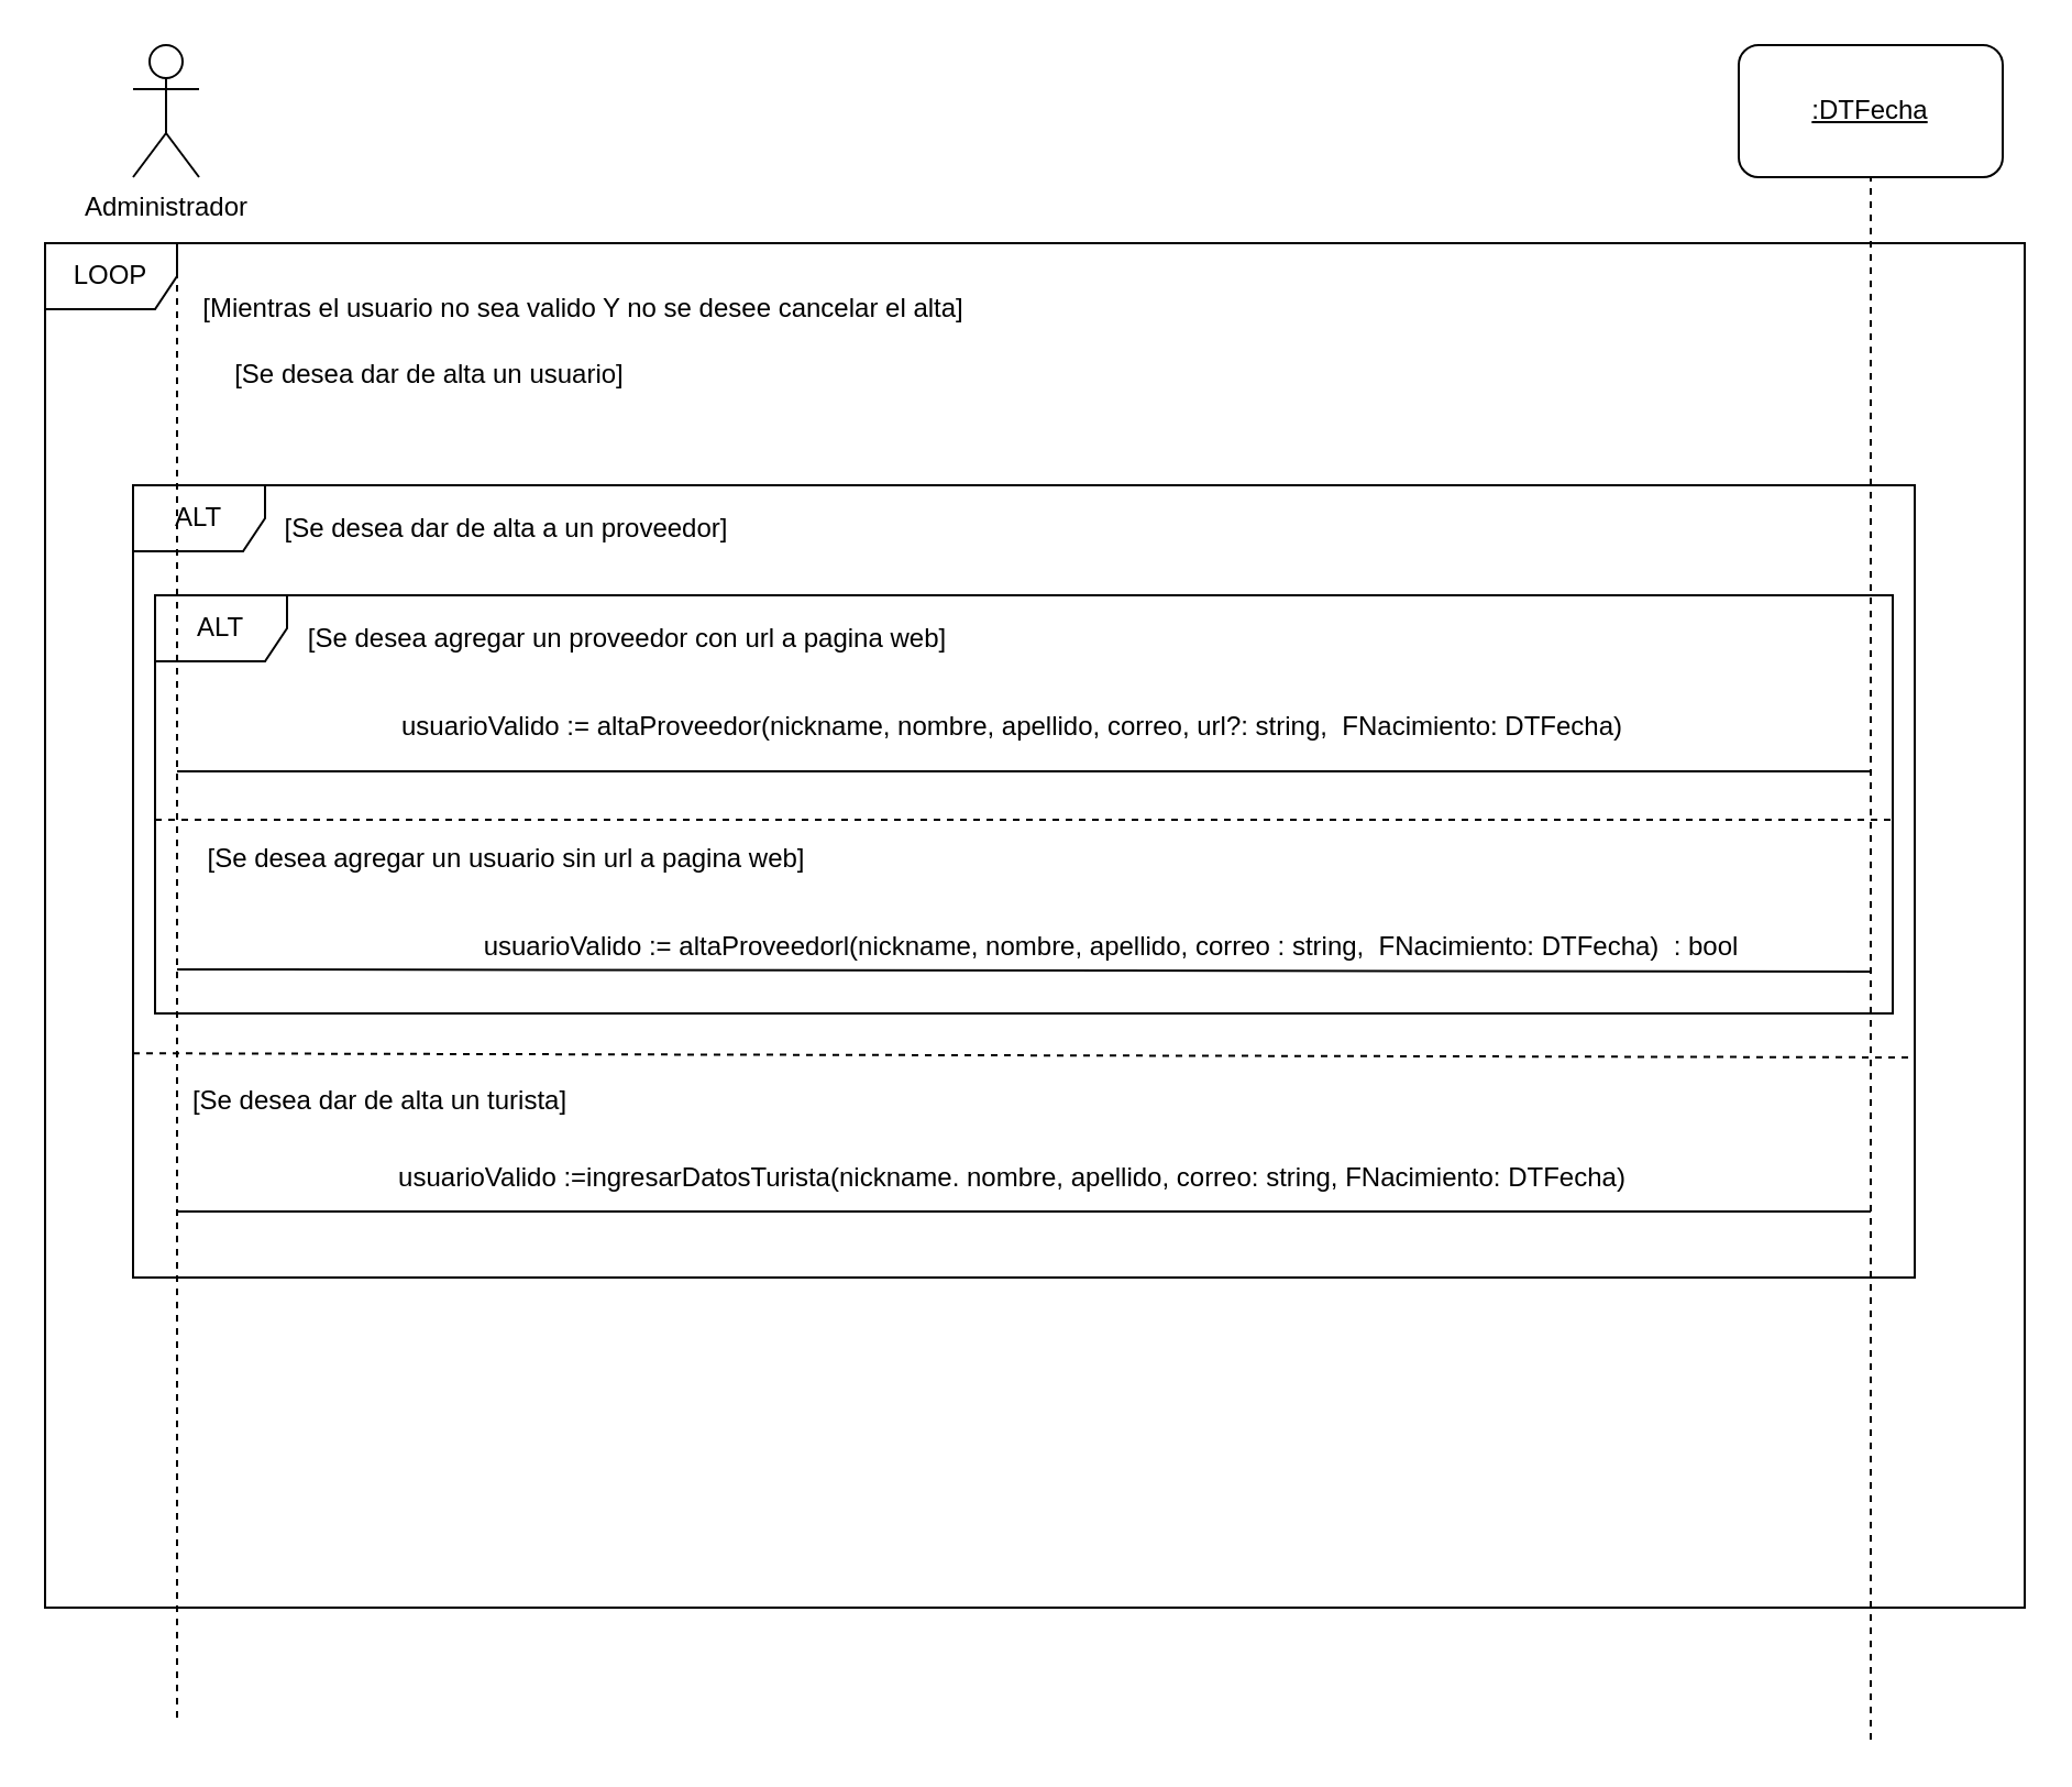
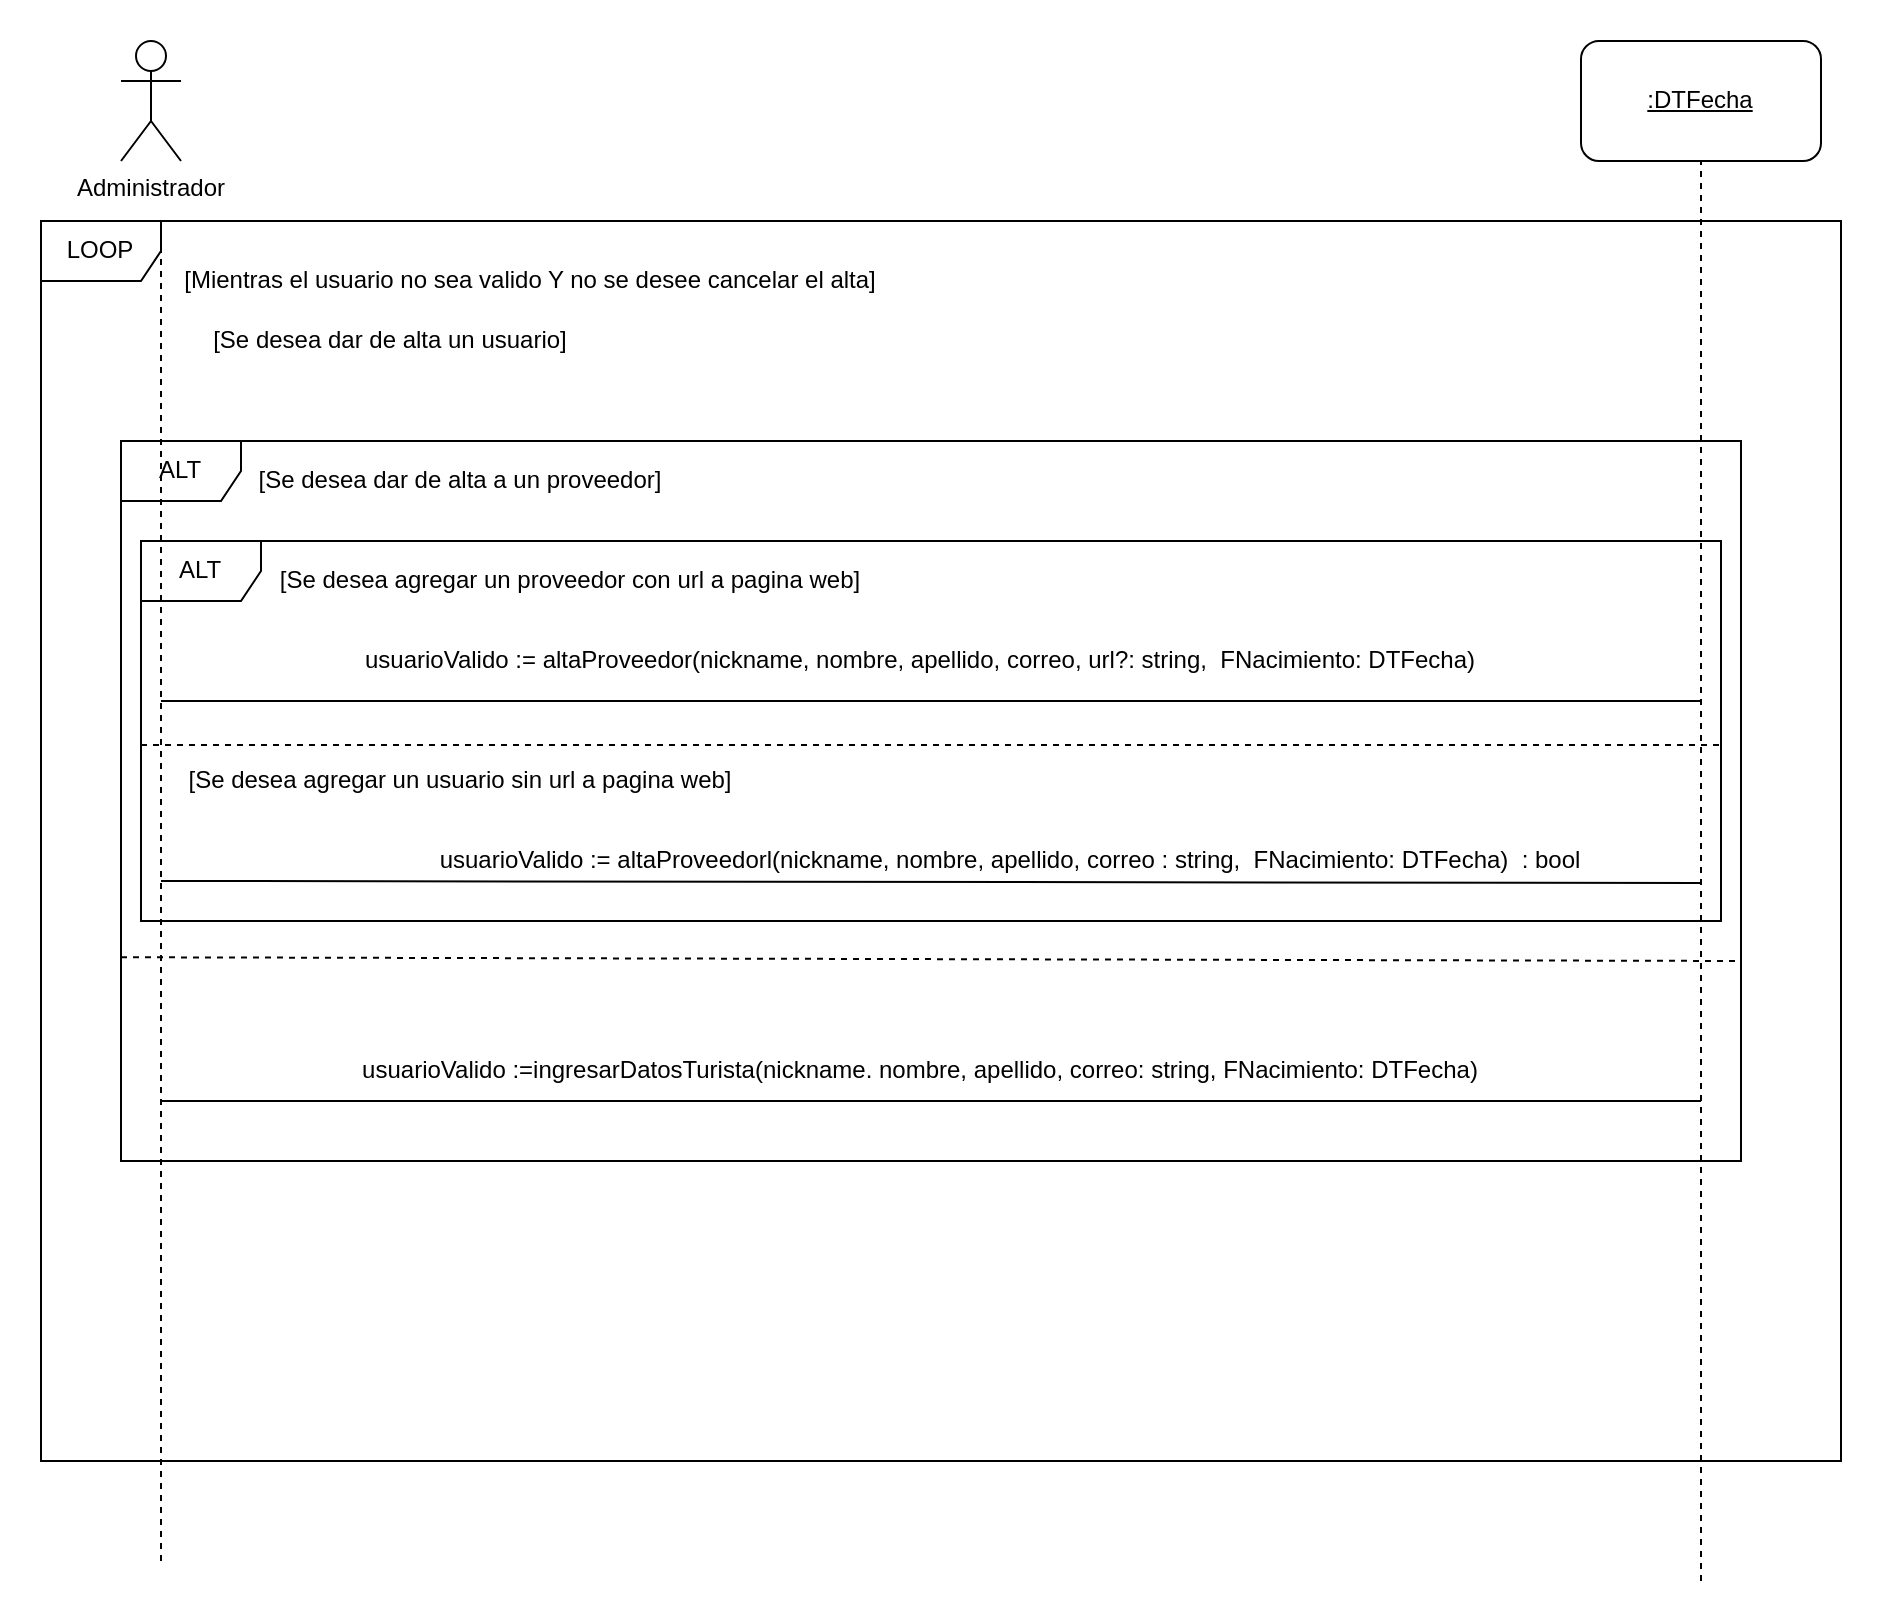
- <mxCell id="13" value="[Se desea dar de alta un turista]" style="text;html=1;strokeColor=none;fillColor=none;align=center;verticalAlign=middle;whiteSpace=wrap;rounded=0;" parent="1" vertex="1"><mxGeometry x="70" y="490" width="205" height="20" as="geometry" /></mxCell>
